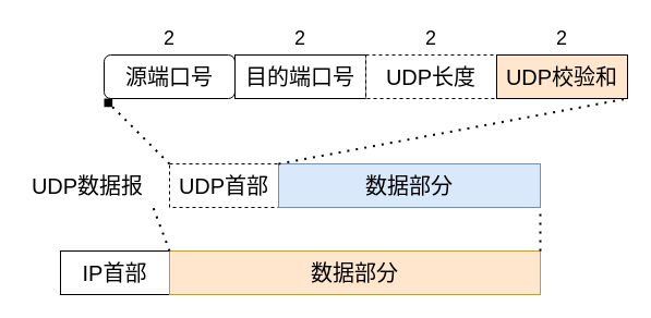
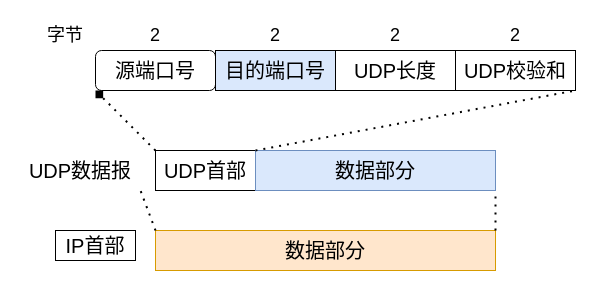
+ <mxCell id="15" value="字节" style="text;html=1;strokeColor=none;fillColor=none;align=center;verticalAlign=middle;whiteSpace=wrap;rounded=0;labelBackgroundColor=none;fontSize=18;" parent="1" vertex="1"><mxGeometry x="35" y="20" width="60" height="30" as="geometry" /></mxCell>
- <mxCell id="10" value="&lt;font style=&quot;font-size: 20px;&quot;&gt;目的端口号&lt;/font&gt;" style="rounded=0;whiteSpace=wrap;html=1;" parent="1" vertex="1"><mxGeometry x="215" y="50" width="120" height="40" as="geometry" /></mxCell>
+ <mxCell id="10" value="&lt;font style=&quot;font-size: 20px;&quot;&gt;目的端口号&lt;/font&gt;" style="rounded=0;whiteSpace=wrap;html=1;fillColor=#dae8fc;" parent="1" vertex="1"><mxGeometry x="215" y="50" width="120" height="40" as="geometry" /></mxCell>
- <mxCell id="11" value="&lt;font style=&quot;font-size: 20px;&quot;&gt;UDP长度&lt;/font&gt;" style="rounded=0;whiteSpace=wrap;html=1;dashed=1;" parent="1" vertex="1"><mxGeometry x="335" y="50" width="120" height="40" as="geometry" /></mxCell>
+ <mxCell id="11" value="&lt;font style=&quot;font-size: 20px;&quot;&gt;UDP长度&lt;/font&gt;" style="rounded=0;whiteSpace=wrap;html=1;" parent="1" vertex="1"><mxGeometry x="335" y="50" width="120" height="40" as="geometry" /></mxCell>
- <mxCell id="12" value="&lt;font style=&quot;font-size: 20px;&quot;&gt;UDP校验和&lt;/font&gt;" style="rounded=0;whiteSpace=wrap;html=1;fillColor=#ffe6cc;" parent="1" vertex="1"><mxGeometry x="455" y="50" width="120" height="40" as="geometry" /></mxCell>
+ <mxCell id="12" value="&lt;font style=&quot;font-size: 20px;&quot;&gt;UDP校验和&lt;/font&gt;" style="rounded=0;whiteSpace=wrap;html=1;" parent="1" vertex="1"><mxGeometry x="455" y="50" width="120" height="40" as="geometry" /></mxCell>
- <mxCell id="2" value="UDP首部" style="rounded=0;whiteSpace=wrap;html=1;labelBackgroundColor=none;fontSize=20;dashed=1;" parent="1" vertex="1"><mxGeometry x="155" y="150" width="100" height="40" as="geometry" /></mxCell>
+ <mxCell id="2" value="UDP首部" style="rounded=0;whiteSpace=wrap;html=1;labelBackgroundColor=none;fontSize=20;" parent="1" vertex="1"><mxGeometry x="155" y="150" width="100" height="40" as="geometry" /></mxCell>
- <mxCell id="5" value="IP首部" style="rounded=0;whiteSpace=wrap;html=1;labelBackgroundColor=none;fontSize=20;" parent="1" vertex="1"><mxGeometry x="55" y="230" width="100" height="40" as="geometry" /></mxCell>
+ <mxCell id="5" value="IP首部" style="rounded=0;whiteSpace=wrap;html=1;labelBackgroundColor=none;fontSize=20;" parent="1" vertex="1"><mxGeometry x="55" y="230" width="80" height="30" as="geometry" /></mxCell>
